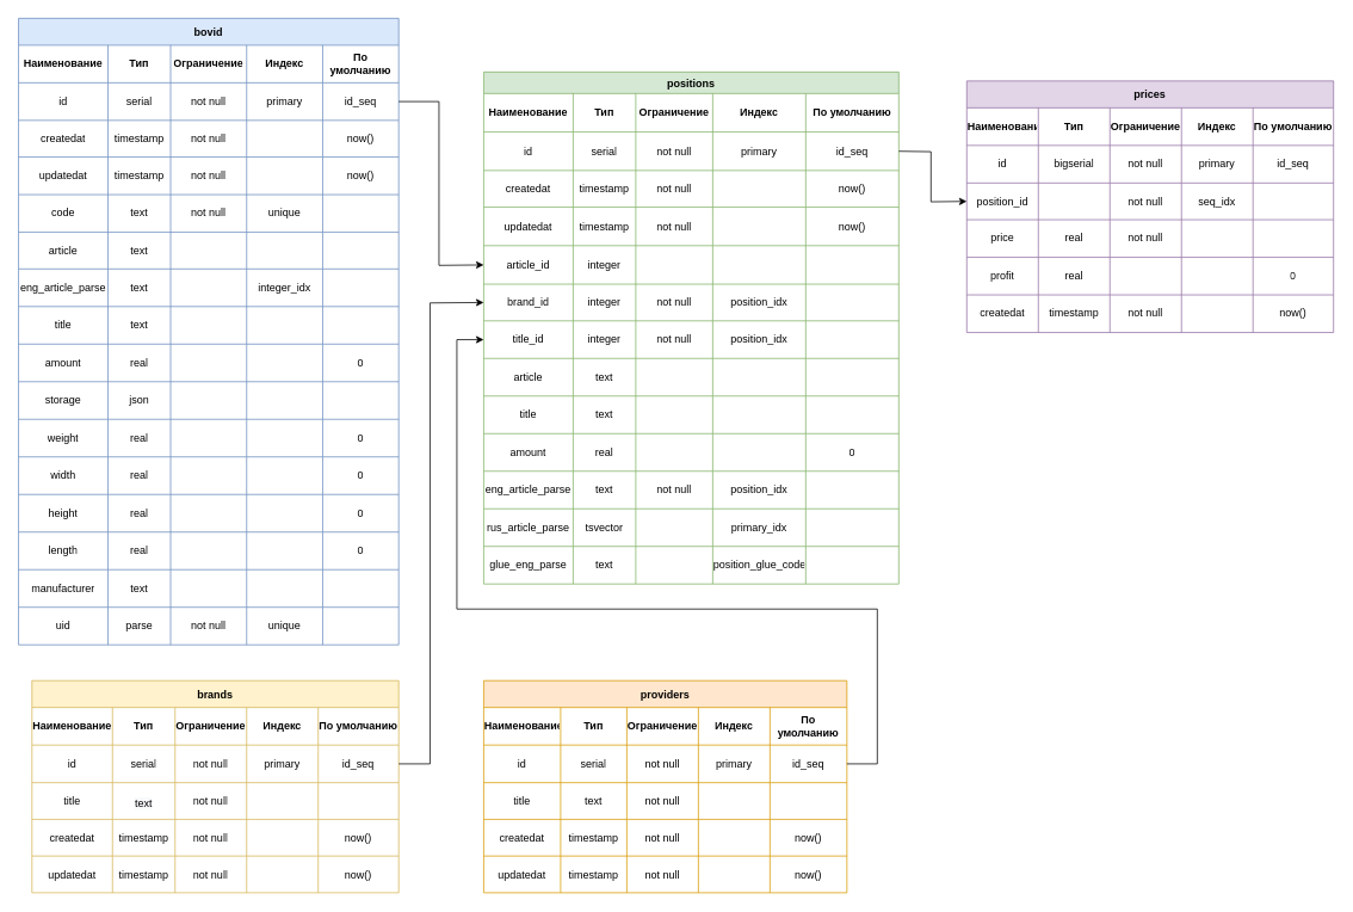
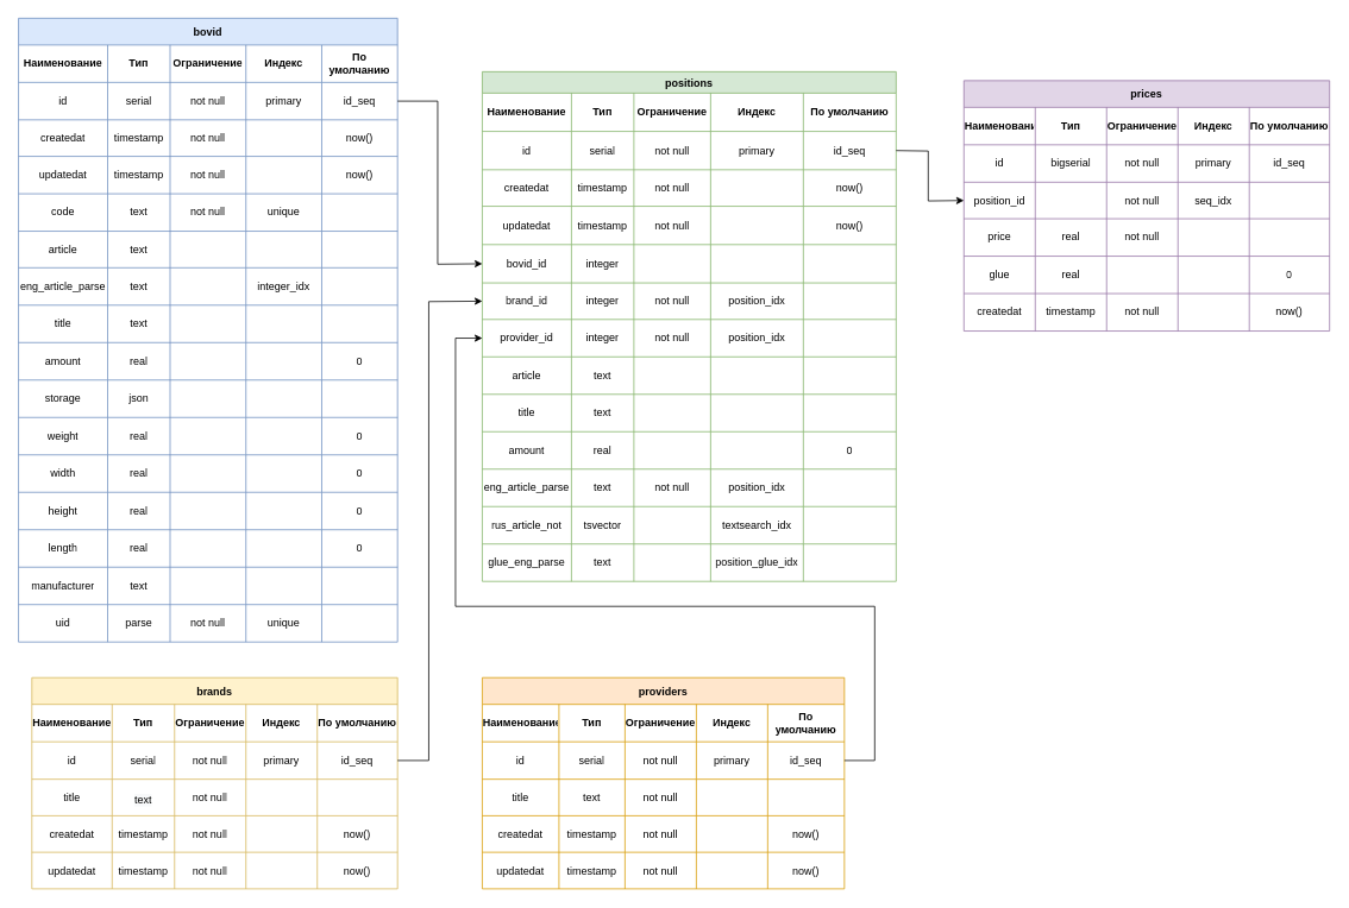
- <mxCell id="125" value="article_id" style="shape=partialRectangle;html=1;whiteSpace=wrap;connectable=0;fillColor=none;top=0;left=0;bottom=0;right=0;overflow=hidden;" parent="124" vertex="1"><mxGeometry width="100" height="43" as="geometry"><mxRectangle width="100" height="43" as="alternateBounds" /></mxGeometry></mxCell>
+ <mxCell id="125" value="bovid_id" style="shape=partialRectangle;html=1;whiteSpace=wrap;connectable=0;fillColor=none;top=0;left=0;bottom=0;right=0;overflow=hidden;" parent="124" vertex="1"><mxGeometry width="100" height="43" as="geometry"><mxRectangle width="100" height="43" as="alternateBounds" /></mxGeometry></mxCell>
- <mxCell id="205" value="profit" style="shape=partialRectangle;html=1;whiteSpace=wrap;connectable=0;fillColor=none;top=0;left=0;bottom=0;right=0;overflow=hidden;" parent="204" vertex="1"><mxGeometry width="80" height="42" as="geometry"><mxRectangle width="80" height="42" as="alternateBounds" /></mxGeometry></mxCell>
+ <mxCell id="205" value="glue" style="shape=partialRectangle;html=1;whiteSpace=wrap;connectable=0;fillColor=none;top=0;left=0;bottom=0;right=0;overflow=hidden;" parent="204" vertex="1"><mxGeometry width="80" height="42" as="geometry"><mxRectangle width="80" height="42" as="alternateBounds" /></mxGeometry></mxCell>
- <mxCell id="137" value="title_id" style="shape=partialRectangle;html=1;whiteSpace=wrap;connectable=0;fillColor=none;top=0;left=0;bottom=0;right=0;overflow=hidden;" parent="136" vertex="1"><mxGeometry width="100" height="42" as="geometry"><mxRectangle width="100" height="42" as="alternateBounds" /></mxGeometry></mxCell>
+ <mxCell id="137" value="provider_id" style="shape=partialRectangle;html=1;whiteSpace=wrap;connectable=0;fillColor=none;top=0;left=0;bottom=0;right=0;overflow=hidden;" parent="136" vertex="1"><mxGeometry width="100" height="42" as="geometry"><mxRectangle width="100" height="42" as="alternateBounds" /></mxGeometry></mxCell>
- <mxCell id="167" value="rus_article_parse" style="shape=partialRectangle;html=1;whiteSpace=wrap;connectable=0;fillColor=none;top=0;left=0;bottom=0;right=0;overflow=hidden;strokeColor=#b85450;" parent="166" vertex="1"><mxGeometry width="100" height="42" as="geometry"><mxRectangle width="100" height="42" as="alternateBounds" /></mxGeometry></mxCell>
+ <mxCell id="167" value="rus_article_not" style="shape=partialRectangle;html=1;whiteSpace=wrap;connectable=0;fillColor=none;top=0;left=0;bottom=0;right=0;overflow=hidden;strokeColor=#b85450;" parent="166" vertex="1"><mxGeometry width="100" height="42" as="geometry"><mxRectangle width="100" height="42" as="alternateBounds" /></mxGeometry></mxCell>
- <mxCell id="170" value="primary_idx" style="shape=partialRectangle;html=1;whiteSpace=wrap;connectable=0;fillColor=none;top=0;left=0;bottom=0;right=0;overflow=hidden;strokeColor=#b85450;" parent="166" vertex="1"><mxGeometry x="256" width="104" height="42" as="geometry"><mxRectangle width="104" height="42" as="alternateBounds" /></mxGeometry></mxCell>
+ <mxCell id="170" value="textsearch_idx" style="shape=partialRectangle;html=1;whiteSpace=wrap;connectable=0;fillColor=none;top=0;left=0;bottom=0;right=0;overflow=hidden;strokeColor=#b85450;" parent="166" vertex="1"><mxGeometry x="256" width="104" height="42" as="geometry"><mxRectangle width="104" height="42" as="alternateBounds" /></mxGeometry></mxCell>
- <mxCell id="176" value="position_glue_code" style="shape=partialRectangle;html=1;whiteSpace=wrap;connectable=0;fillColor=none;top=0;left=0;bottom=0;right=0;overflow=hidden;strokeColor=#b85450;" parent="172" vertex="1"><mxGeometry x="256" width="104" height="42" as="geometry"><mxRectangle width="104" height="42" as="alternateBounds" /></mxGeometry></mxCell>
+ <mxCell id="176" value="position_glue_idx" style="shape=partialRectangle;html=1;whiteSpace=wrap;connectable=0;fillColor=none;top=0;left=0;bottom=0;right=0;overflow=hidden;strokeColor=#b85450;" parent="172" vertex="1"><mxGeometry x="256" width="104" height="42" as="geometry"><mxRectangle width="104" height="42" as="alternateBounds" /></mxGeometry></mxCell>
